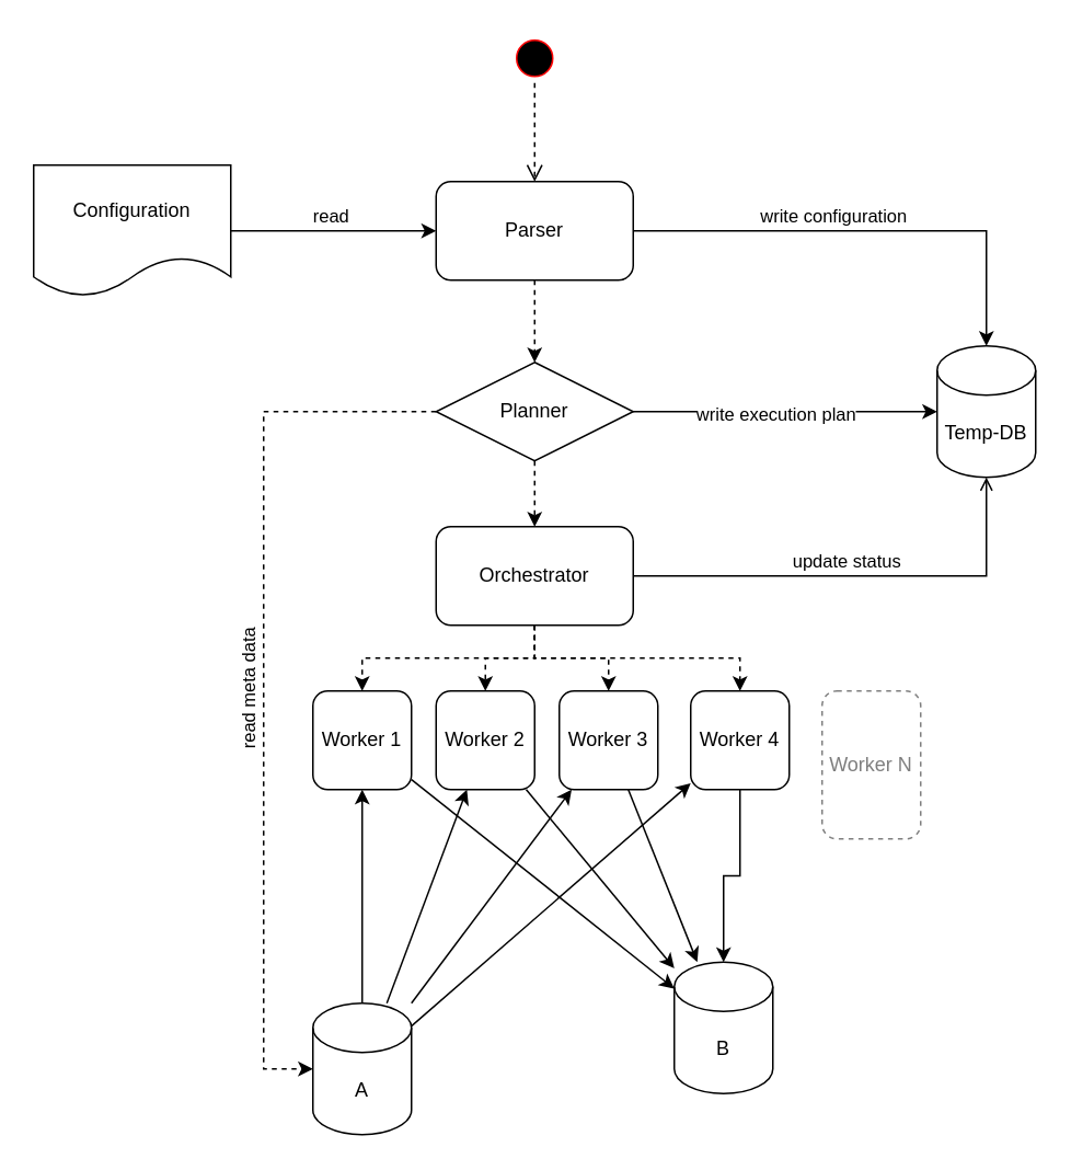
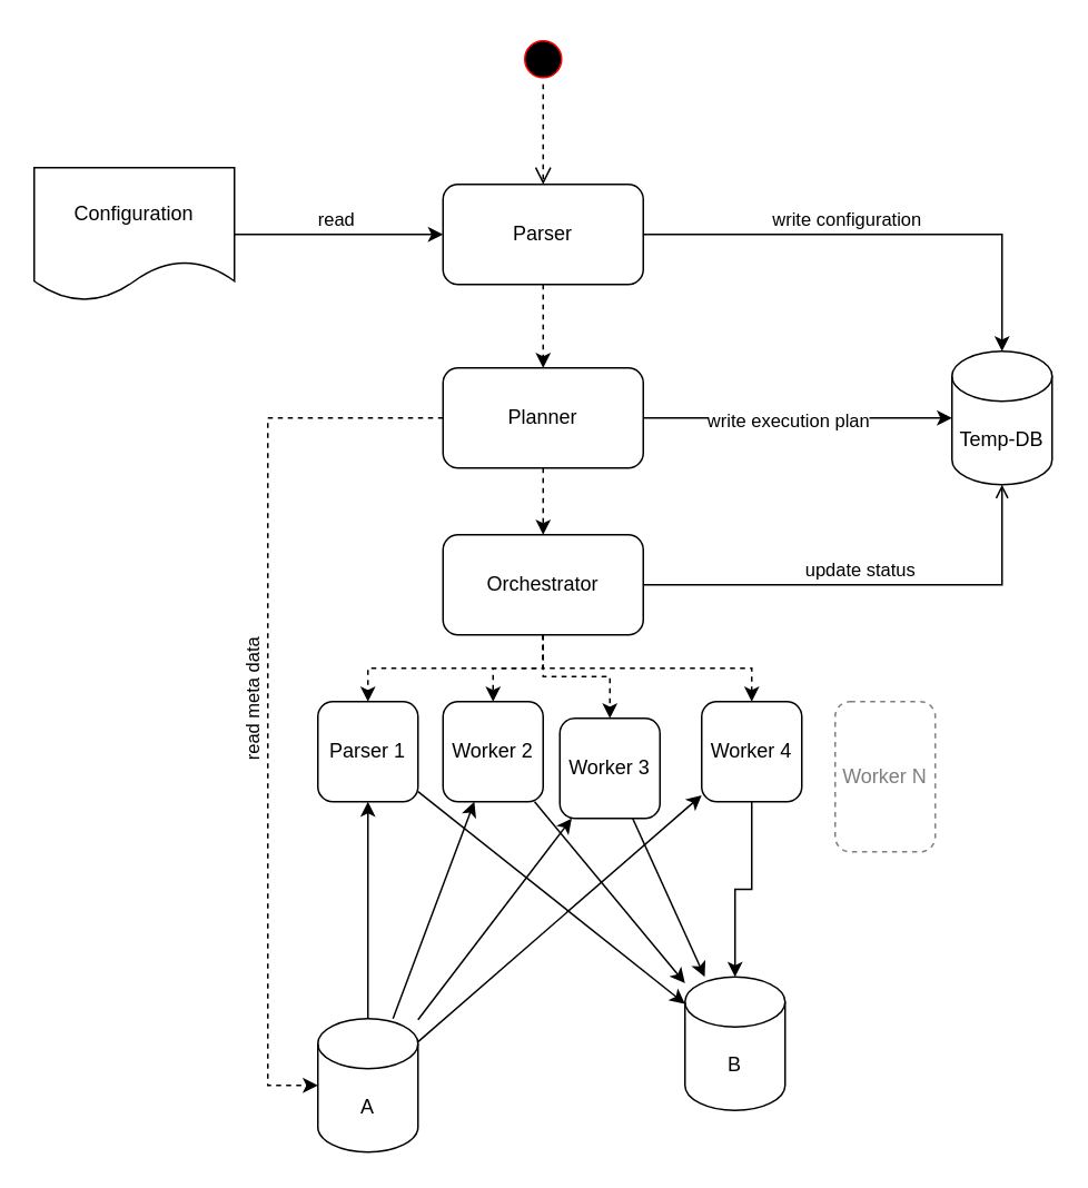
- <mxCell id="19" value="Planner" style="rhombus;whiteSpace=wrap;html=1;" parent="1" vertex="1"><mxGeometry x="265" y="220" width="120" height="60" as="geometry" /></mxCell>
+ <mxCell id="19" value="Planner" style="rounded=1;whiteSpace=wrap;html=1;" parent="1" vertex="1"><mxGeometry x="265" y="220" width="120" height="60" as="geometry" /></mxCell>
- <mxCell id="29" value="Worker 1" style="rounded=1;whiteSpace=wrap;html=1;" parent="1" vertex="1"><mxGeometry x="190" y="420" width="60" height="60" as="geometry" /></mxCell>
+ <mxCell id="29" value="Parser 1" style="rounded=1;whiteSpace=wrap;html=1;" parent="1" vertex="1"><mxGeometry x="190" y="420" width="60" height="60" as="geometry" /></mxCell>
- <mxCell id="33" value="Worker 3" style="rounded=1;whiteSpace=wrap;html=1;" parent="1" vertex="1"><mxGeometry x="340" y="420" width="60" height="60" as="geometry" /></mxCell>
+ <mxCell id="33" value="Worker 3" style="rounded=1;whiteSpace=wrap;html=1;" parent="1" vertex="1"><mxGeometry x="335" y="430" width="60" height="60" as="geometry" /></mxCell>
